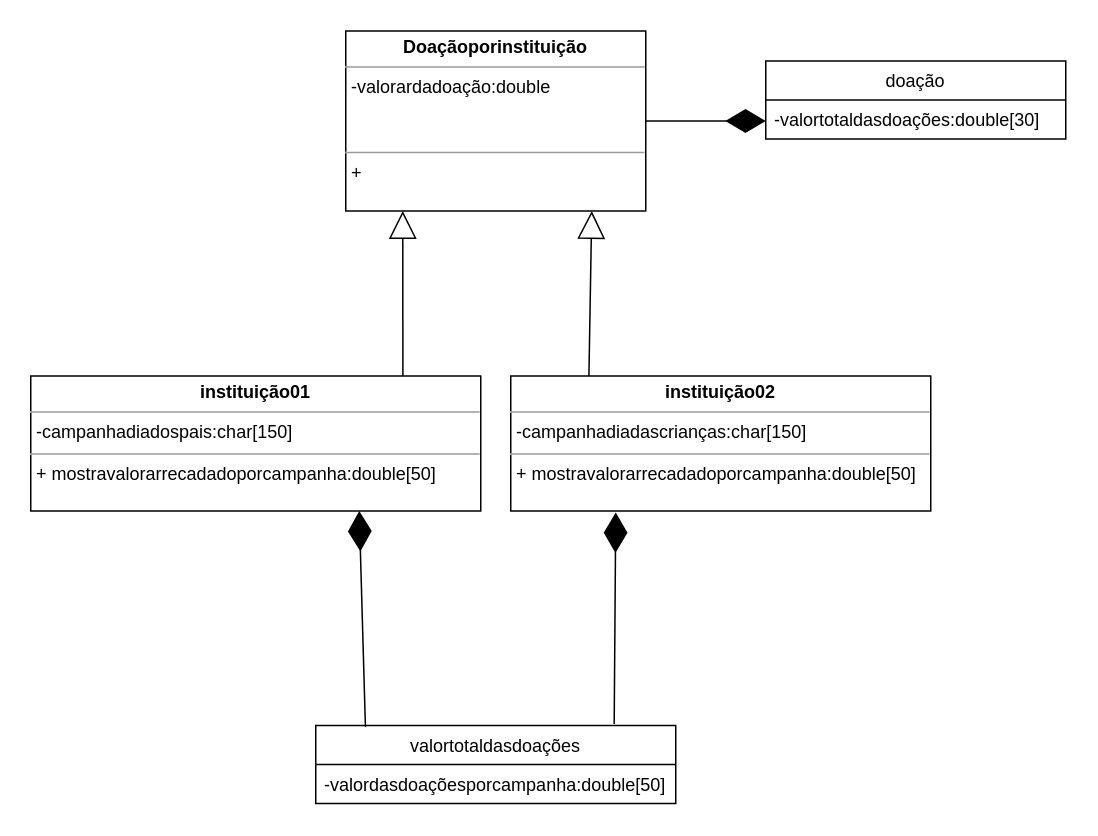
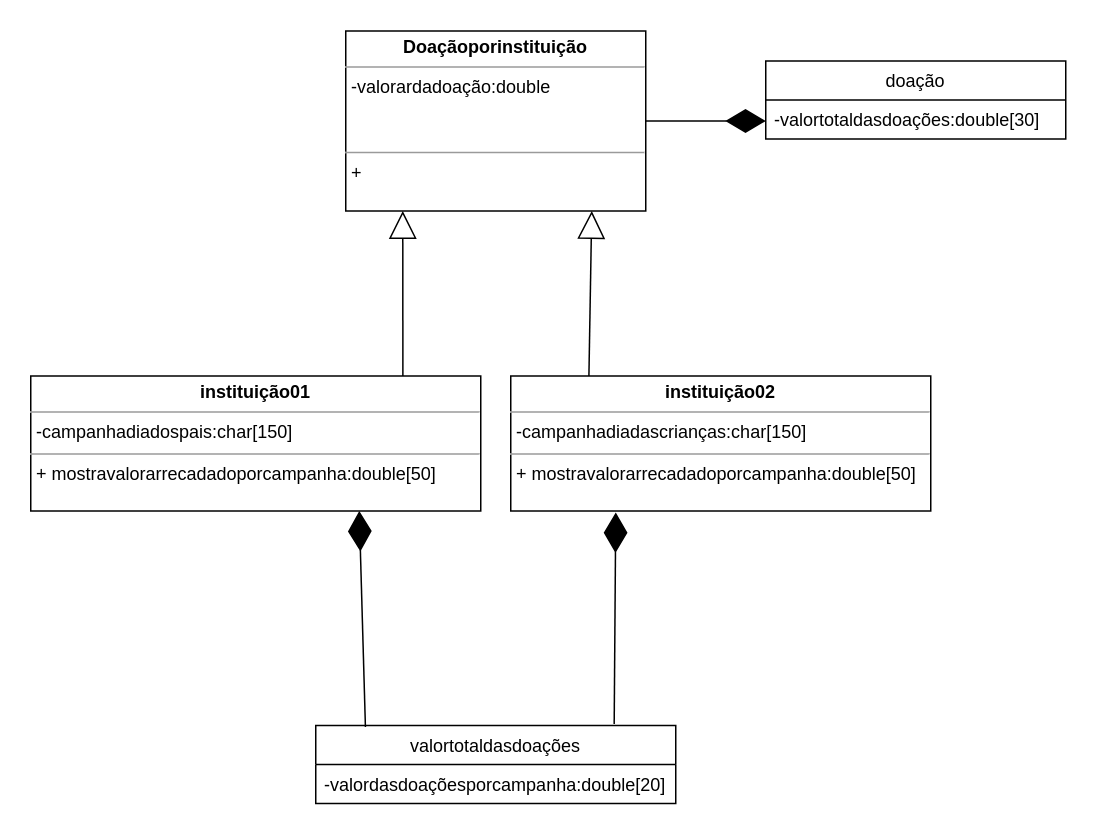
- <mxCell id="11" value="-valordasdoaçõesporcampanha:double[50]" style="text;strokeColor=none;fillColor=none;align=left;verticalAlign=top;spacingLeft=4;spacingRight=4;overflow=hidden;rotatable=0;points=[[0,0.5],[1,0.5]];portConstraint=eastwest;" parent="10" vertex="1"><mxGeometry y="26" width="240" height="26" as="geometry" /></mxCell>
+ <mxCell id="11" value="-valordasdoaçõesporcampanha:double[20]" style="text;strokeColor=none;fillColor=none;align=left;verticalAlign=top;spacingLeft=4;spacingRight=4;overflow=hidden;rotatable=0;points=[[0,0.5],[1,0.5]];portConstraint=eastwest;" parent="10" vertex="1"><mxGeometry y="26" width="240" height="26" as="geometry" /></mxCell>
